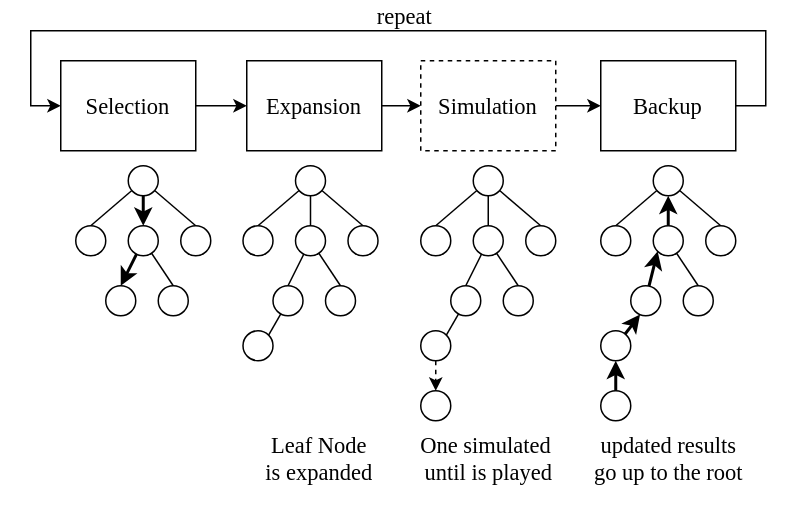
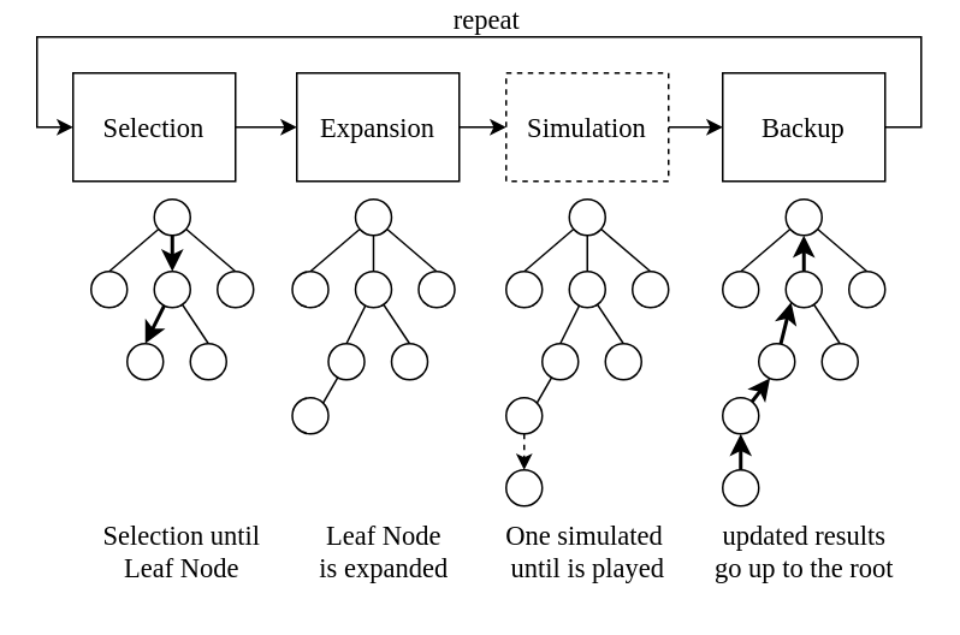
+ <mxCell id="64" value="Selection until &lt;br&gt;Leaf Node" style="text;html=1;align=center;verticalAlign=middle;resizable=0;points=[];autosize=1;strokeColor=none;fillColor=none;fontSize=15;fontFamily=Times New Roman;" parent="1" vertex="1"><mxGeometry x="45" y="280" width="110" height="50" as="geometry" /></mxCell>
